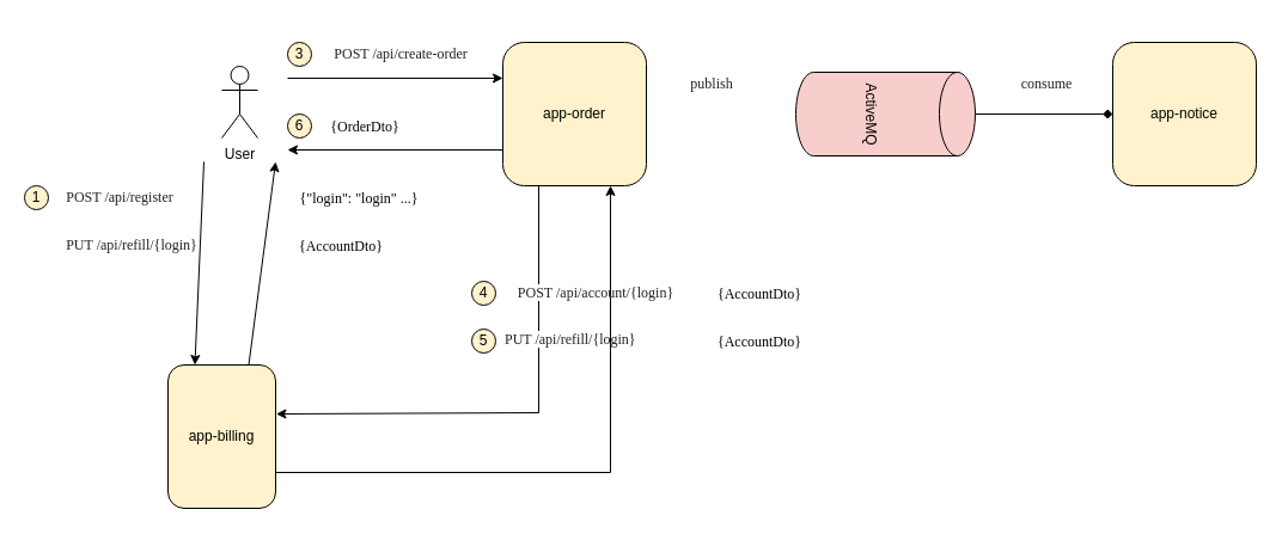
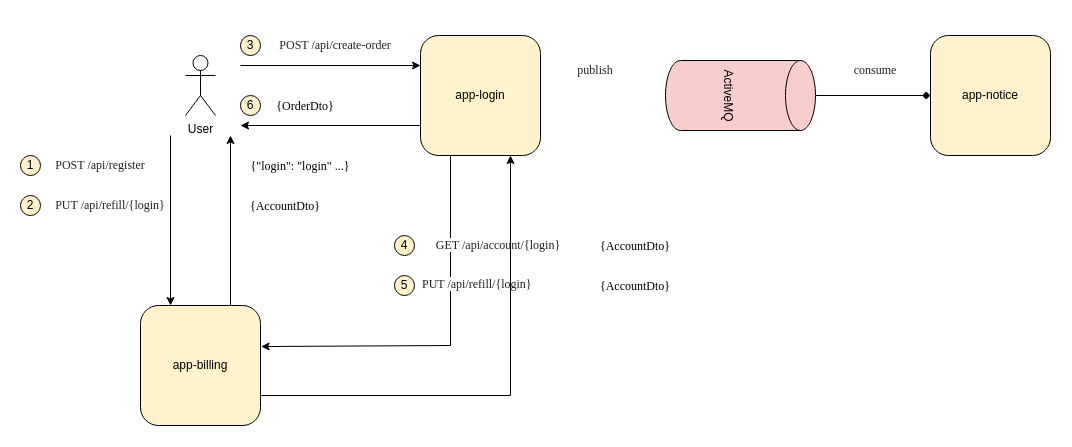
- <mxCell id="6" value="app-order" style="rounded=1;whiteSpace=wrap;html=1;fillColor=#fff2cc;strokeColor=default;" vertex="1" parent="1"><mxGeometry x="420" y="35" width="120" height="120" as="geometry" /></mxCell>
+ <mxCell id="6" value="app-login" style="rounded=1;whiteSpace=wrap;html=1;fillColor=#fff2cc;strokeColor=default;" vertex="1" parent="1"><mxGeometry x="420" y="35" width="120" height="120" as="geometry" /></mxCell>
+ <mxCell id="14" value="2" style="ellipse;whiteSpace=wrap;html=1;aspect=fixed;fillColor=#fff2cc;strokeColor=default;" vertex="1" parent="1"><mxGeometry x="20" y="195" width="20" height="20" as="geometry" /></mxCell>
- <mxCell id="25" value="&lt;div style=&quot;text-align: left;&quot;&gt;&lt;font face=&quot;Verdana&quot; color=&quot;#212121&quot;&gt;&lt;span style=&quot;white-space-collapse: preserve; background-color: rgb(255, 255, 255);&quot;&gt;POST /&lt;/span&gt;&lt;/font&gt;&lt;span style=&quot;background-color: initial; text-align: center; white-space-collapse: preserve;&quot;&gt;&lt;font face=&quot;Verdana&quot; color=&quot;#212121&quot;&gt;api/account/{login}&lt;/font&gt;&lt;/span&gt;&lt;/div&gt;" style="text;html=1;align=center;verticalAlign=middle;whiteSpace=wrap;rounded=0;" vertex="1" parent="1"><mxGeometry x="390" y="230" width="216" height="30" as="geometry" /></mxCell>
+ <mxCell id="25" value="&lt;div style=&quot;text-align: left;&quot;&gt;&lt;font face=&quot;Verdana&quot; color=&quot;#212121&quot;&gt;&lt;span style=&quot;white-space-collapse: preserve; background-color: rgb(255, 255, 255);&quot;&gt;GET /&lt;/span&gt;&lt;/font&gt;&lt;span style=&quot;background-color: initial; text-align: center; white-space-collapse: preserve;&quot;&gt;&lt;font face=&quot;Verdana&quot; color=&quot;#212121&quot;&gt;api/account/{login}&lt;/font&gt;&lt;/span&gt;&lt;/div&gt;" style="text;html=1;align=center;verticalAlign=middle;whiteSpace=wrap;rounded=0;" vertex="1" parent="1"><mxGeometry x="390" y="230" width="216" height="30" as="geometry" /></mxCell>
- <mxCell id="2" value="app-billing" style="rounded=1;whiteSpace=wrap;html=1;fillColor=#fff2cc;strokeColor=default;" vertex="1" parent="1"><mxGeometry x="140" y="305" width="90" height="120" as="geometry" /></mxCell>
+ <mxCell id="2" value="app-billing" style="rounded=1;whiteSpace=wrap;html=1;fillColor=#fff2cc;strokeColor=default;" vertex="1" parent="1"><mxGeometry x="140" y="305" width="120" height="120" as="geometry" /></mxCell>
